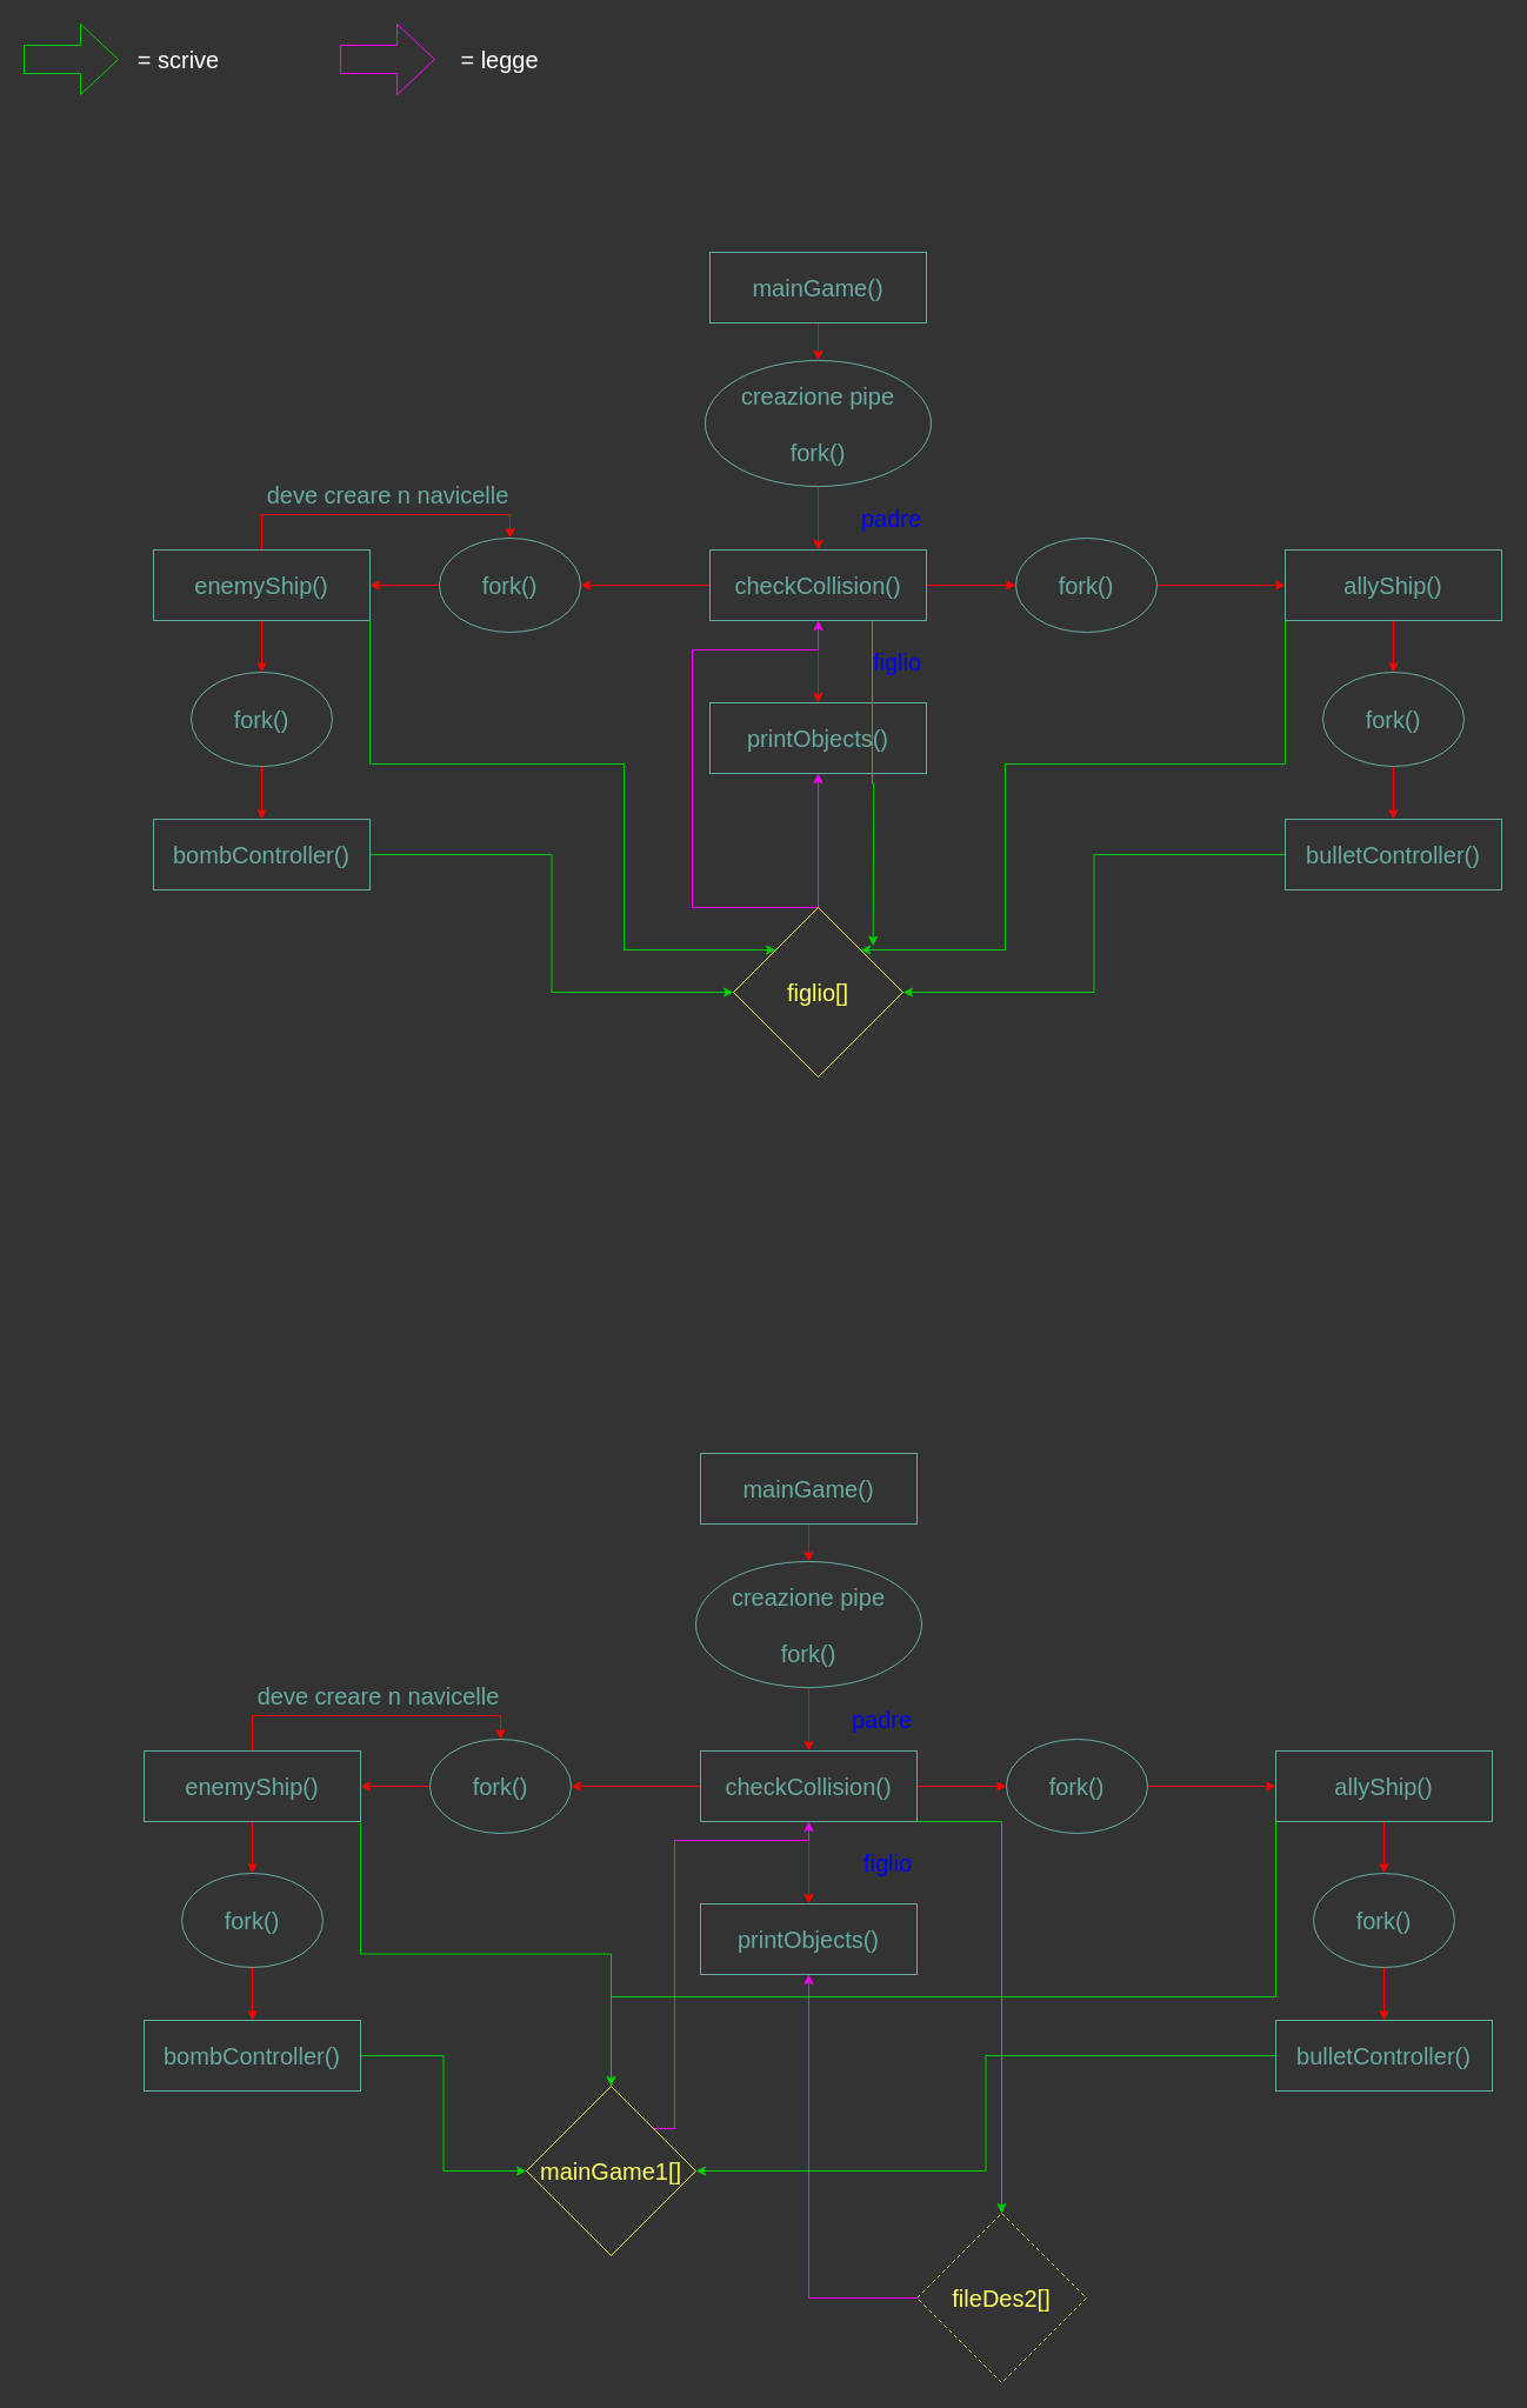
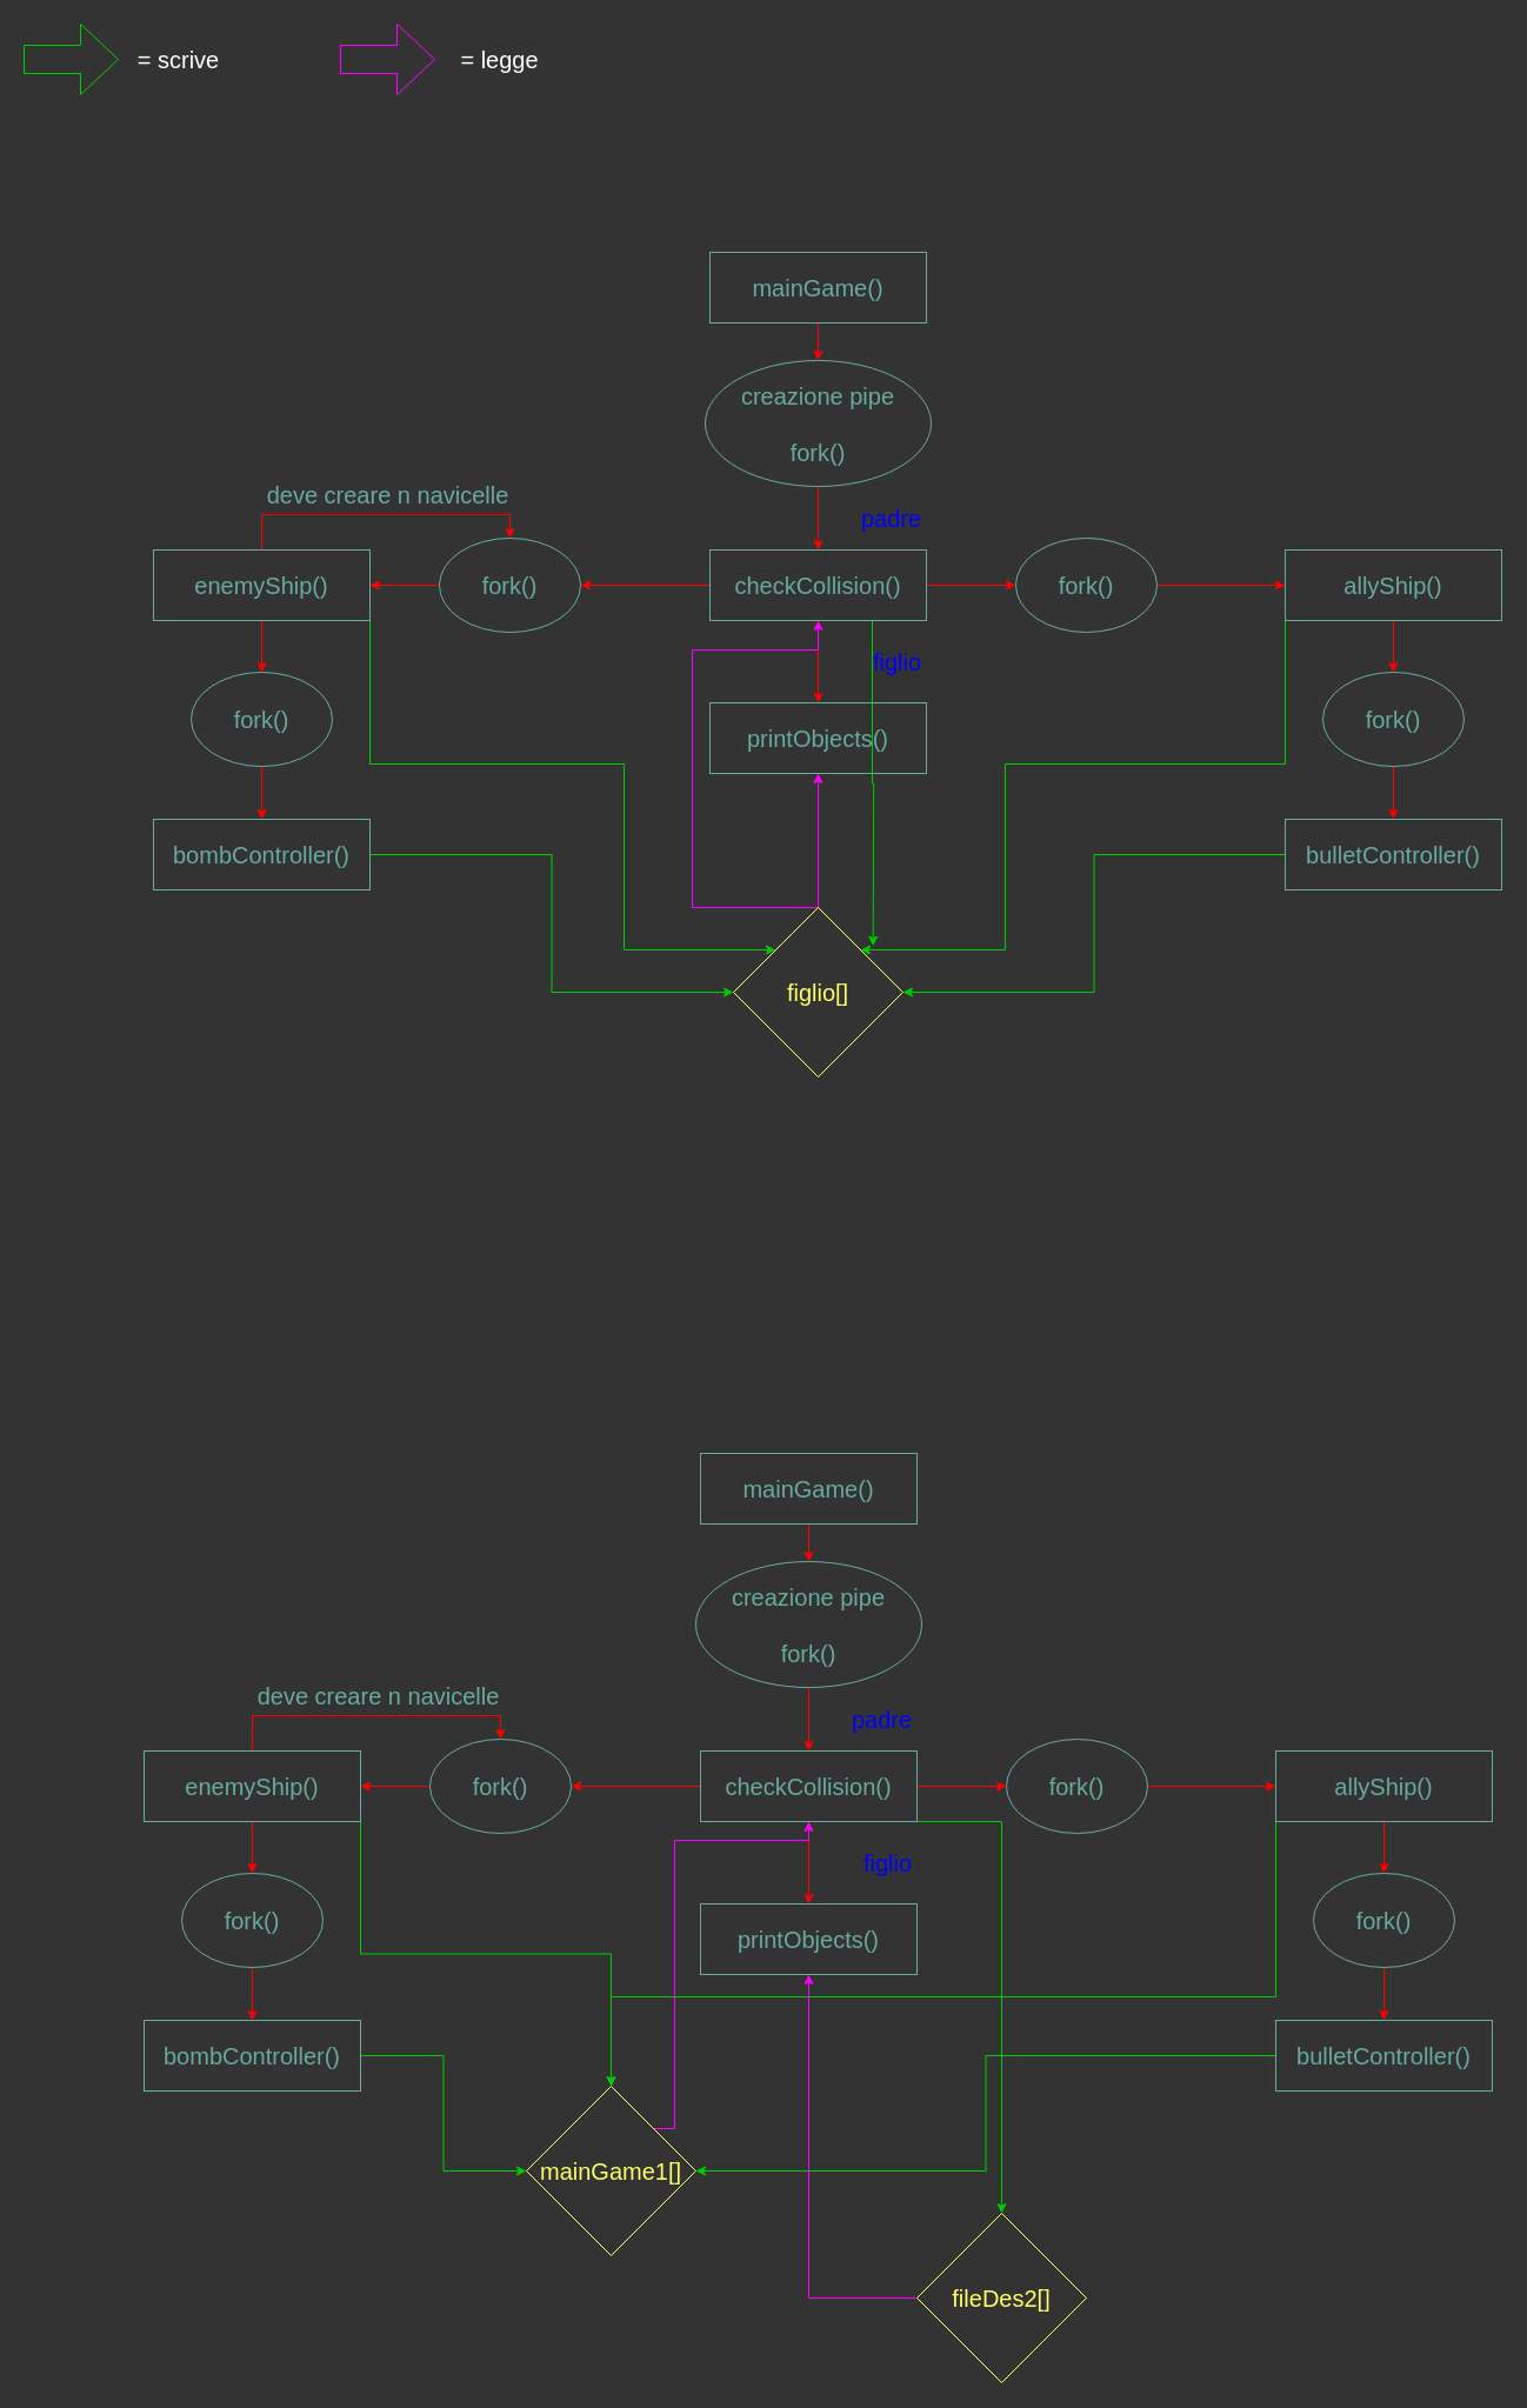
- <mxCell id="76" value="&lt;font color=&quot;#ffff66&quot;&gt;fileDes2[]&lt;/font&gt;" style="rhombus;whiteSpace=wrap;html=1;fontSize=20;fontColor=#67AB9F;strokeColor=#FFFF66;fillColor=none;dashed=1;" vertex="1" parent="1"><mxGeometry x="779" y="1881" width="144" height="144" as="geometry" /></mxCell>
+ <mxCell id="76" value="&lt;font color=&quot;#ffff66&quot;&gt;fileDes2[]&lt;/font&gt;" style="rhombus;whiteSpace=wrap;html=1;fontSize=20;fontColor=#67AB9F;strokeColor=#FFFF66;fillColor=none;" vertex="1" parent="1"><mxGeometry x="779" y="1881" width="144" height="144" as="geometry" /></mxCell>
